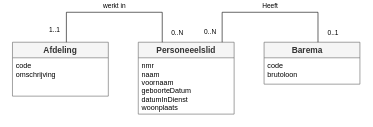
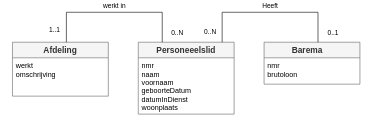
- <mxCell id="3" value="code&#10;omschrijving&#10;" style="text;strokeColor=none;fillColor=none;spacingLeft=4;spacingRight=4;overflow=hidden;rotatable=0;points=[[0,0.5],[1,0.5]];portConstraint=eastwest;fontSize=12;" vertex="1" parent="2"><mxGeometry y="26" width="160" height="64" as="geometry" /></mxCell>
+ <mxCell id="3" value="werkt&#10;omschrijving&#10;" style="text;strokeColor=none;fillColor=none;spacingLeft=4;spacingRight=4;overflow=hidden;rotatable=0;points=[[0,0.5],[1,0.5]];portConstraint=eastwest;fontSize=12;" vertex="1" parent="2"><mxGeometry y="26" width="160" height="64" as="geometry" /></mxCell>
- <mxCell id="7" value="code&#10;brutoloon&#10;" style="text;strokeColor=none;fillColor=none;spacingLeft=4;spacingRight=4;overflow=hidden;rotatable=0;points=[[0,0.5],[1,0.5]];portConstraint=eastwest;fontSize=12;fontStyle=0;align=left;" vertex="1" parent="6"><mxGeometry y="26" width="160" height="44" as="geometry" /></mxCell>
+ <mxCell id="7" value="nmr&#10;brutoloon&#10;" style="text;strokeColor=none;fillColor=none;spacingLeft=4;spacingRight=4;overflow=hidden;rotatable=0;points=[[0,0.5],[1,0.5]];portConstraint=eastwest;fontSize=12;fontStyle=0;align=left;" vertex="1" parent="6"><mxGeometry y="26" width="160" height="44" as="geometry" /></mxCell>
